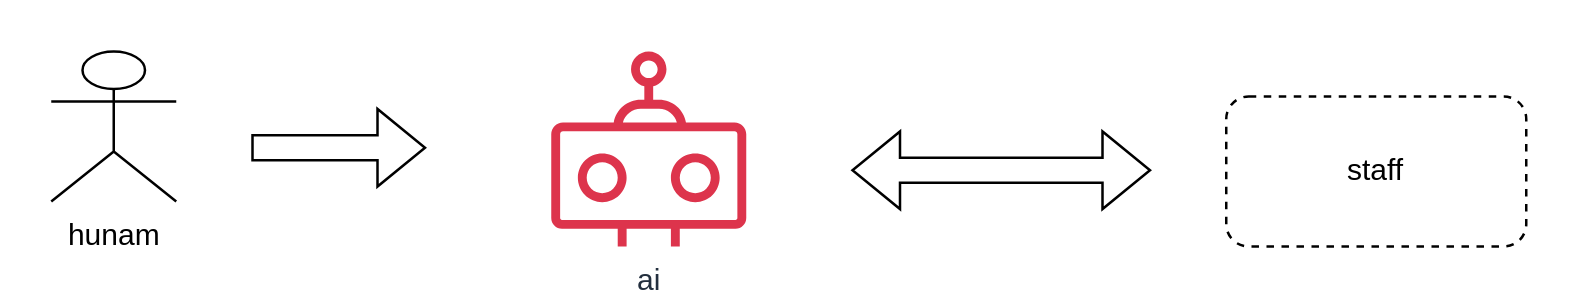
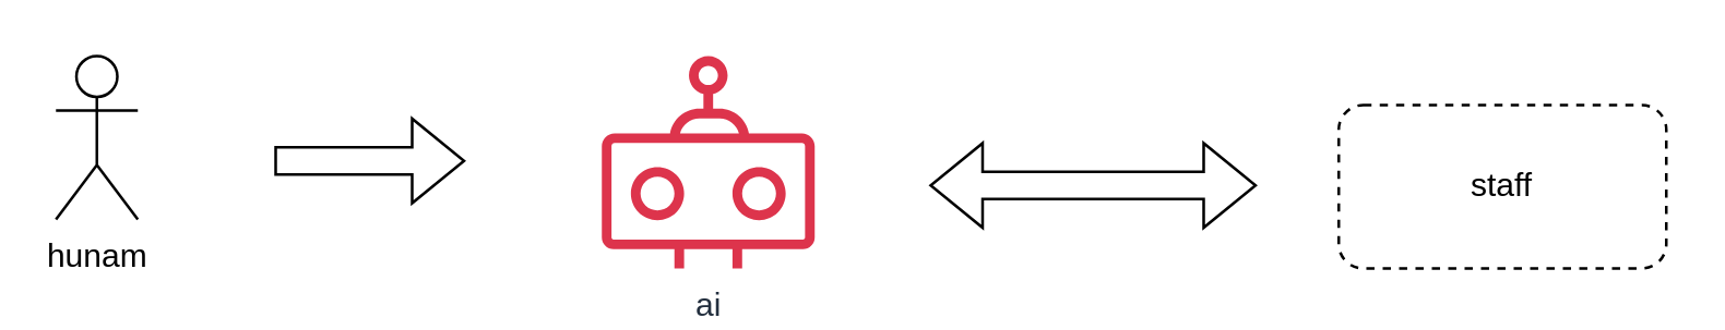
- <mxCell id="2" value="hunam" style="shape=umlActor;verticalLabelPosition=bottom;verticalAlign=top;html=1;outlineConnect=0;" vertex="1" parent="1"><mxGeometry x="20" y="20" width="50" height="60" as="geometry" /></mxCell>
+ <mxCell id="2" value="hunam" style="shape=umlActor;verticalLabelPosition=bottom;verticalAlign=top;html=1;outlineConnect=0;" vertex="1" parent="1"><mxGeometry x="20" y="20" width="30" height="60" as="geometry" /></mxCell>
